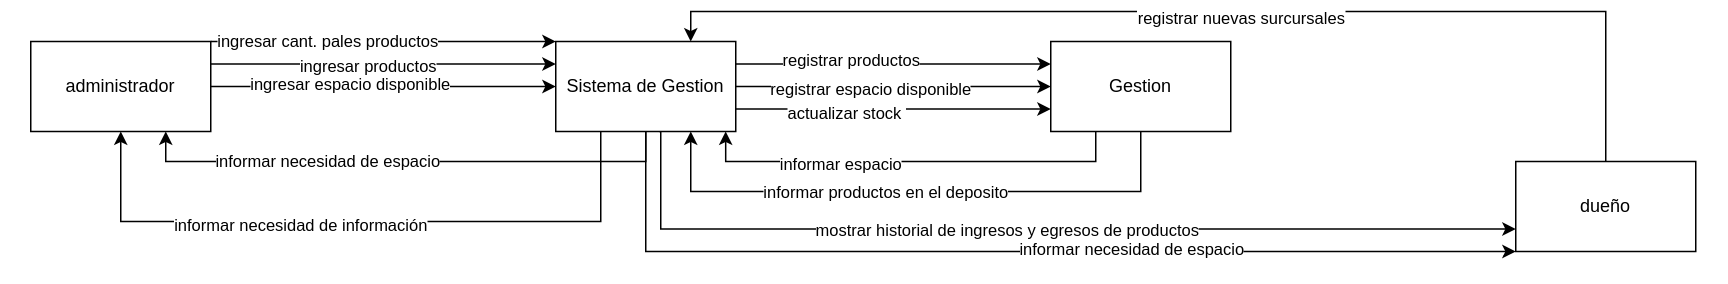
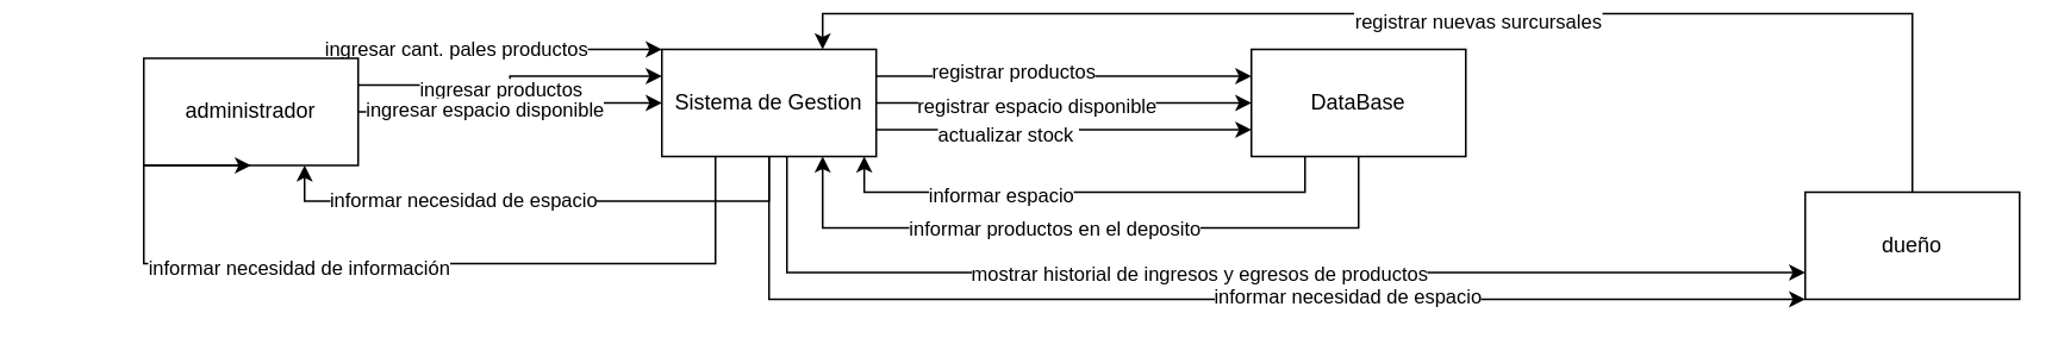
- <mxCell id="8" value="administrador" style="rounded=0;whiteSpace=wrap;html=1;" vertex="1" parent="1"><mxGeometry x="20" y="20" width="120" height="60" as="geometry" /></mxCell>
+ <mxCell id="8" value="administrador" style="rounded=0;whiteSpace=wrap;html=1;" vertex="1" parent="1"><mxGeometry x="80" y="25" width="120" height="60" as="geometry" /></mxCell>
- <mxCell id="13" value="Gestion" style="rounded=0;whiteSpace=wrap;html=1;" vertex="1" parent="1"><mxGeometry x="700" y="20" width="120" height="60" as="geometry" /></mxCell>
+ <mxCell id="13" value="DataBase" style="rounded=0;whiteSpace=wrap;html=1;" vertex="1" parent="1"><mxGeometry x="700" y="20" width="120" height="60" as="geometry" /></mxCell>
